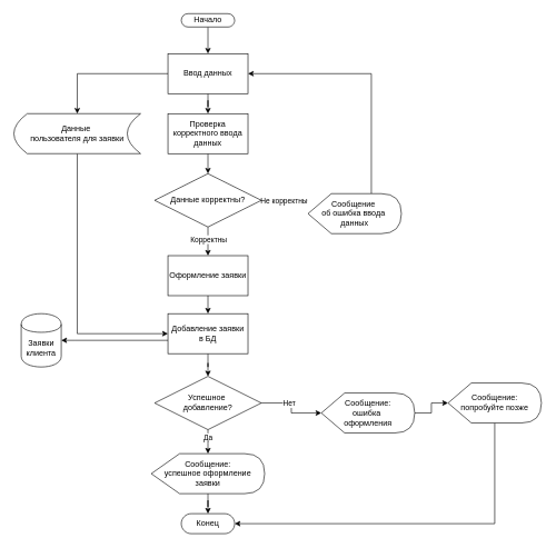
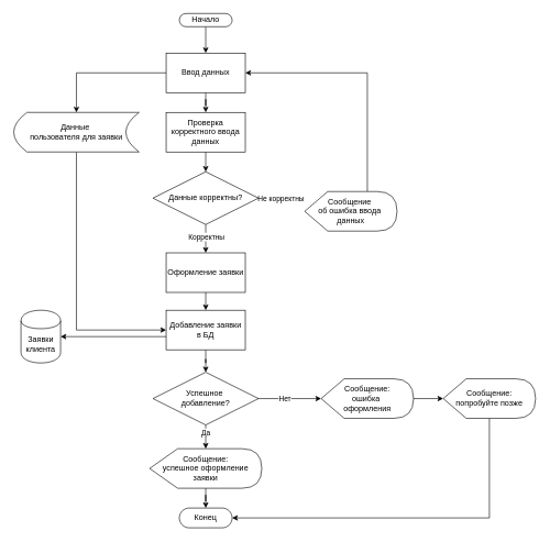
- <mxCell id="26" value="&lt;div&gt;Сообщение:&lt;/div&gt;&lt;div&gt;ошибка&amp;nbsp;&lt;/div&gt;&lt;div&gt;оформления&lt;/div&gt;" style="shape=display;whiteSpace=wrap;html=1;" vertex="1" parent="1"><mxGeometry x="481" y="589" width="140" height="60" as="geometry" /></mxCell>
+ <mxCell id="26" value="&lt;div&gt;Сообщение:&lt;/div&gt;&lt;div&gt;ошибка&amp;nbsp;&lt;/div&gt;&lt;div&gt;оформления&lt;/div&gt;" style="shape=display;whiteSpace=wrap;html=1;" vertex="1" parent="1"><mxGeometry x="486" y="574" width="140" height="60" as="geometry" /></mxCell>
